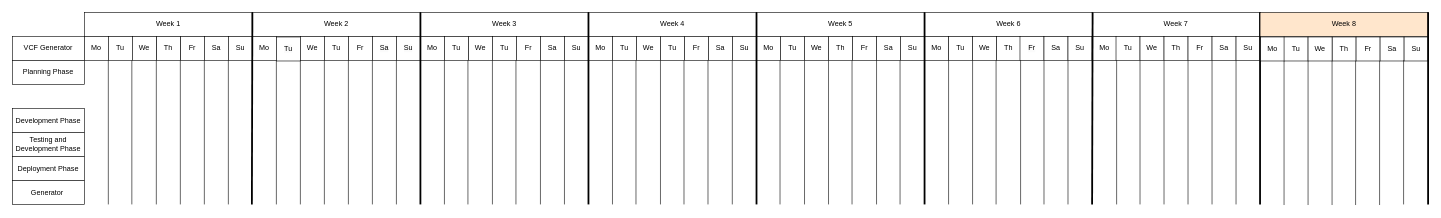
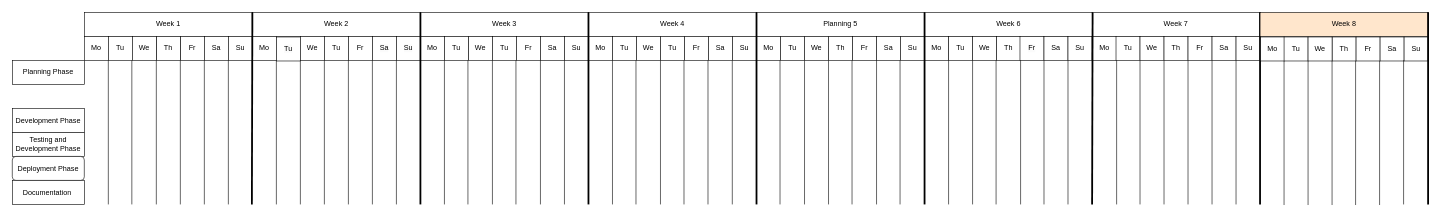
- <mxCell id="15" value="Week 5" style="rounded=0;whiteSpace=wrap;html=1;" vertex="1" parent="1"><mxGeometry x="1260" y="20" width="280" height="40" as="geometry" /></mxCell>
+ <mxCell id="15" value="Planning 5" style="rounded=0;whiteSpace=wrap;html=1;" vertex="1" parent="1"><mxGeometry x="1260" y="20" width="280" height="40" as="geometry" /></mxCell>
- <mxCell id="2" value="VCF Generator" style="rounded=0;whiteSpace=wrap;html=1;" vertex="1" parent="1"><mxGeometry x="20" y="60" width="120" height="40" as="geometry" /></mxCell>
- <mxCell id="6" value="Deployment Phase" style="rounded=0;whiteSpace=wrap;html=1;" vertex="1" parent="1"><mxGeometry x="20" y="260" width="120" height="40" as="geometry" /></mxCell>
+ <mxCell id="6" value="Deployment Phase" style="whiteSpace=wrap;html=1;rounded=1;" vertex="1" parent="1"><mxGeometry x="20" y="260" width="120" height="40" as="geometry" /></mxCell>
- <mxCell id="8" value="Generator&amp;nbsp;" style="rounded=0;whiteSpace=wrap;html=1;" vertex="1" parent="1"><mxGeometry x="20" y="300" width="120" height="40" as="geometry" /></mxCell>
+ <mxCell id="8" value="Documentation&amp;nbsp;" style="rounded=0;whiteSpace=wrap;html=1;" vertex="1" parent="1"><mxGeometry x="20" y="300" width="120" height="40" as="geometry" /></mxCell>
